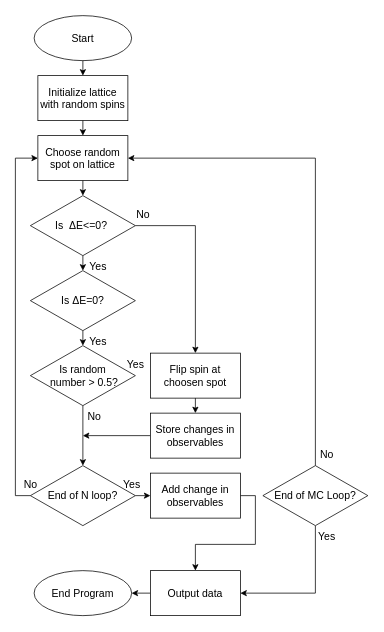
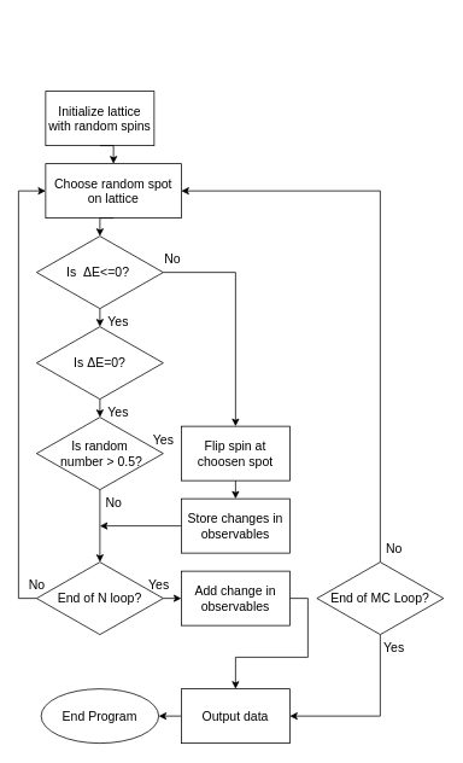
- <mxCell id="3" value="&lt;p&gt;&lt;font style=&quot;font-size: 14px;&quot; face=&quot;Helvetica&quot;&gt;Start&lt;/font&gt;&lt;/p&gt;" style="ellipse;whiteSpace=wrap;html=1;fontFamily=Helvetica;fillColor=none;" vertex="1" parent="1"><mxGeometry x="45" y="20" width="130" height="60" as="geometry" /></mxCell>
- <mxCell id="2" style="edgeStyle=orthogonalEdgeStyle;rounded=0;orthogonalLoop=1;jettySize=auto;html=1;exitX=0.5;exitY=1;exitDx=0;exitDy=0;entryX=0.5;entryY=0;entryDx=0;entryDy=0;" edge="1" parent="1" source="3" target="5"><mxGeometry relative="1" as="geometry" /></mxCell>
- <mxCell id="19" value="&lt;p&gt;&lt;span style=&quot;font-size: 14px; text-align: right; white-space-collapse: preserve; background-color: rgb(255, 255, 255);&quot;&gt;&lt;font face=&quot;Helvetica&quot;&gt;Choose random spot on lattice&lt;/font&gt;&lt;/span&gt;&lt;/p&gt;" style="rounded=0;whiteSpace=wrap;html=1;fontColor=#000000;fillColor=none;strokeColor=default;" vertex="1" parent="1"><mxGeometry x="50" y="180" width="120" height="60" as="geometry" /></mxCell>
+ <mxCell id="19" value="&lt;p&gt;&lt;span style=&quot;font-size: 14px; text-align: right; white-space-collapse: preserve; background-color: rgb(255, 255, 255);&quot;&gt;&lt;font face=&quot;Helvetica&quot;&gt;Choose random spot on lattice&lt;/font&gt;&lt;/span&gt;&lt;/p&gt;" style="rounded=0;whiteSpace=wrap;html=1;fontColor=#000000;fillColor=none;strokeColor=default;" vertex="1" parent="1"><mxGeometry x="50" y="180" width="150" height="60" as="geometry" /></mxCell>
